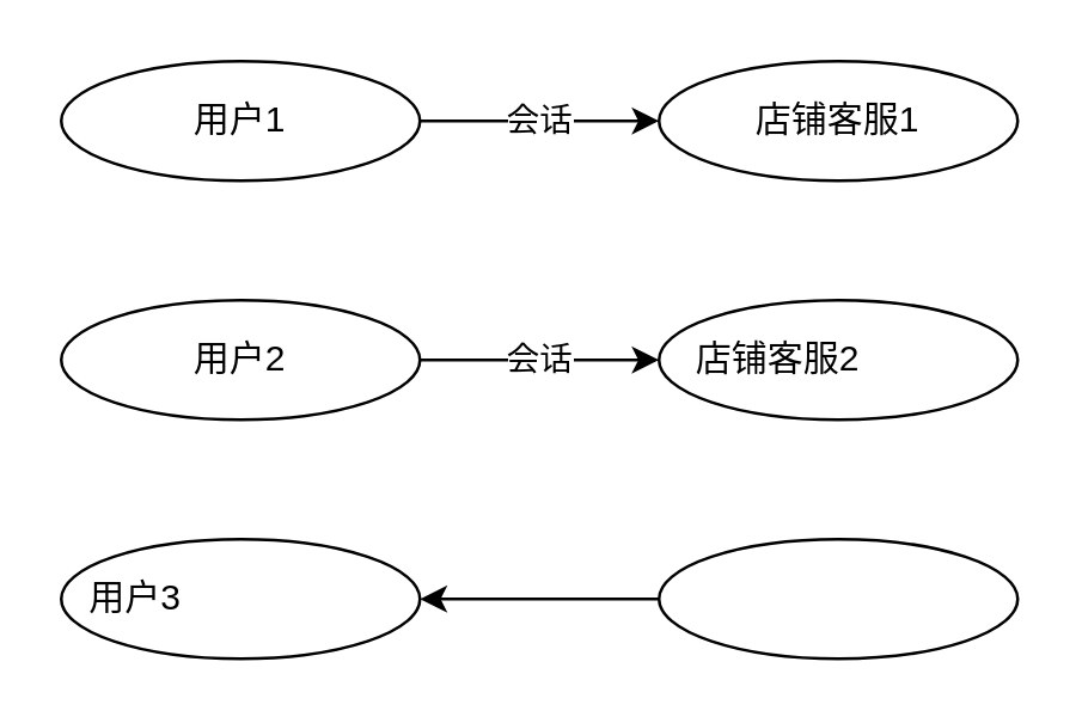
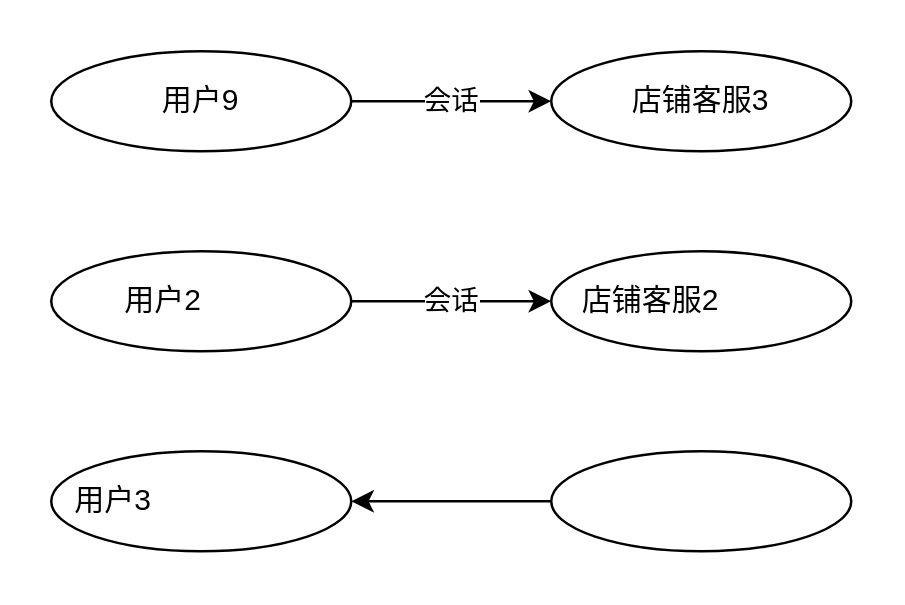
- <mxCell id="4" value="用户1" style="text;html=1;strokeColor=none;fillColor=none;align=center;verticalAlign=middle;whiteSpace=wrap;rounded=0;" vertex="1" parent="2"><mxGeometry x="40" y="10" width="40" height="20" as="geometry" /></mxCell>
+ <mxCell id="4" value="用户9" style="text;html=1;strokeColor=none;fillColor=none;align=center;verticalAlign=middle;whiteSpace=wrap;rounded=0;" vertex="1" parent="2"><mxGeometry x="40" y="10" width="40" height="20" as="geometry" /></mxCell>
- <mxCell id="13" value="店铺客服1" style="text;html=1;strokeColor=none;fillColor=none;align=center;verticalAlign=middle;whiteSpace=wrap;rounded=0;" vertex="1" parent="11"><mxGeometry x="30" y="10" width="60" height="20" as="geometry" /></mxCell>
+ <mxCell id="13" value="店铺客服3" style="text;html=1;strokeColor=none;fillColor=none;align=center;verticalAlign=middle;whiteSpace=wrap;rounded=0;" vertex="1" parent="11"><mxGeometry x="30" y="10" width="60" height="20" as="geometry" /></mxCell>
- <mxCell id="7" value="用户2" style="text;html=1;strokeColor=none;fillColor=none;align=center;verticalAlign=middle;whiteSpace=wrap;rounded=0;" vertex="1" parent="5"><mxGeometry x="40" y="10" width="40" height="20" as="geometry" /></mxCell>
+ <mxCell id="7" value="用户2" style="text;html=1;strokeColor=none;fillColor=none;align=center;verticalAlign=middle;whiteSpace=wrap;rounded=0;" vertex="1" parent="5"><mxGeometry x="25" y="10" width="40" height="20" as="geometry" /></mxCell>
